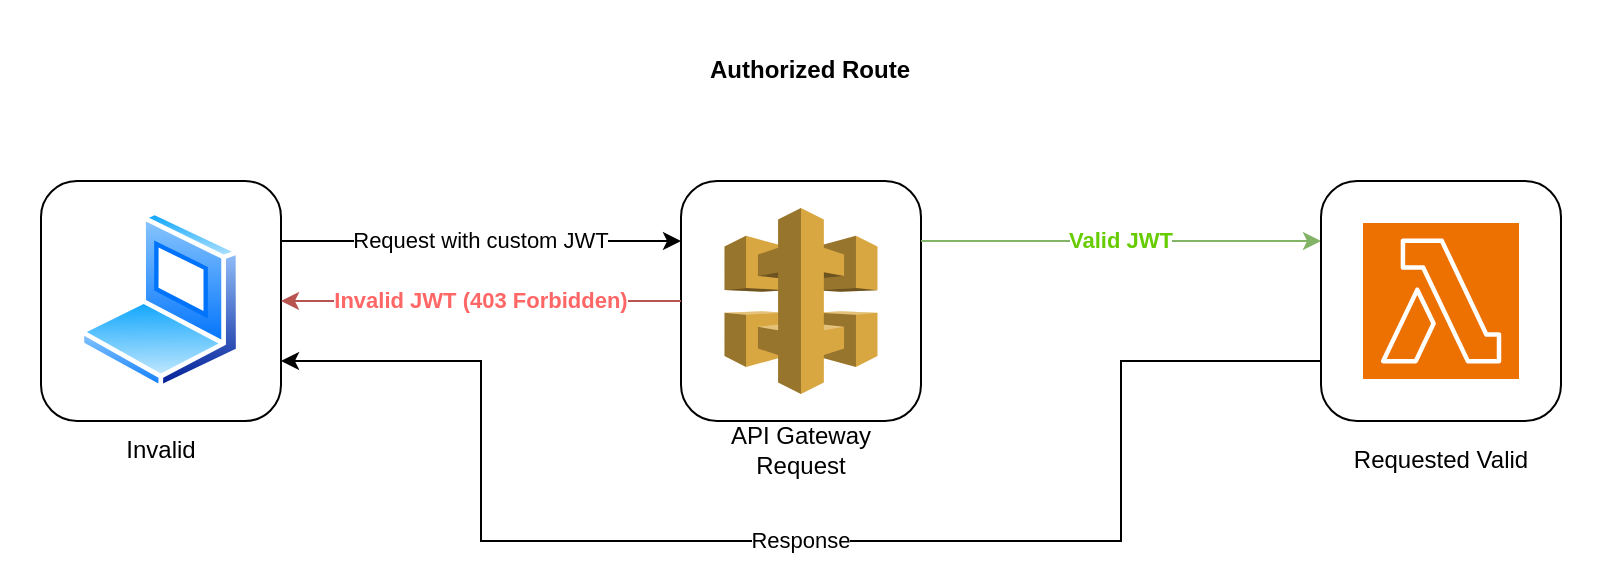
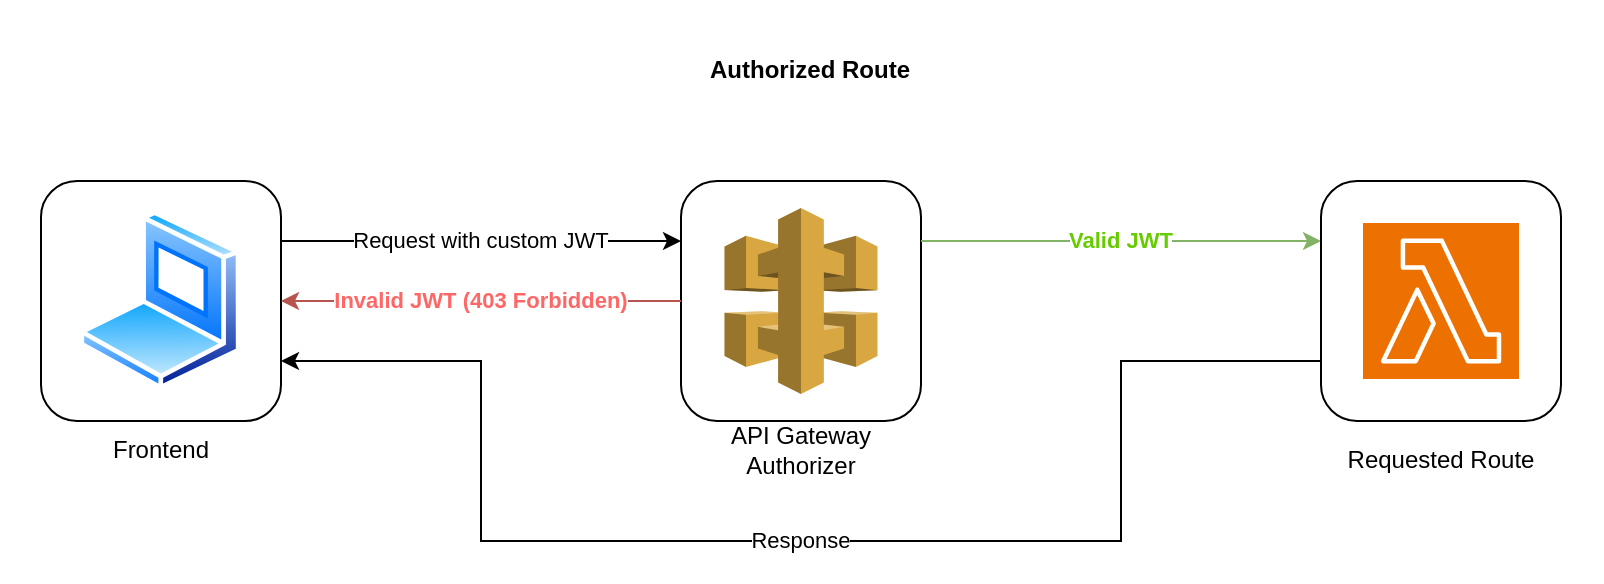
- <mxCell id="3" value="Invalid" style="text;html=1;align=center;verticalAlign=middle;resizable=0;points=[];autosize=1;strokeColor=none;fillColor=none;" vertex="1" parent="2"><mxGeometry x="25" y="120" width="70" height="30" as="geometry" /></mxCell>
+ <mxCell id="3" value="Frontend" style="text;html=1;align=center;verticalAlign=middle;resizable=0;points=[];autosize=1;strokeColor=none;fillColor=none;" vertex="1" parent="2"><mxGeometry x="25" y="120" width="70" height="30" as="geometry" /></mxCell>
- <mxCell id="11" value="API Gateway&lt;div&gt;Request&lt;/div&gt;" style="text;html=1;align=center;verticalAlign=middle;resizable=0;points=[];autosize=1;strokeColor=none;fillColor=none;" vertex="1" parent="8"><mxGeometry x="15" y="115" width="90" height="40" as="geometry" /></mxCell>
+ <mxCell id="11" value="API Gateway&lt;div&gt;Authorizer&lt;/div&gt;" style="text;html=1;align=center;verticalAlign=middle;resizable=0;points=[];autosize=1;strokeColor=none;fillColor=none;" vertex="1" parent="8"><mxGeometry x="15" y="115" width="90" height="40" as="geometry" /></mxCell>
- <mxCell id="20" value="Requested Valid" style="text;html=1;align=center;verticalAlign=middle;resizable=0;points=[];autosize=1;strokeColor=none;fillColor=none;" vertex="1" parent="16"><mxGeometry y="125" width="120" height="30" as="geometry" /></mxCell>
+ <mxCell id="20" value="Requested Route" style="text;html=1;align=center;verticalAlign=middle;resizable=0;points=[];autosize=1;strokeColor=none;fillColor=none;" vertex="1" parent="16"><mxGeometry y="125" width="120" height="30" as="geometry" /></mxCell>
